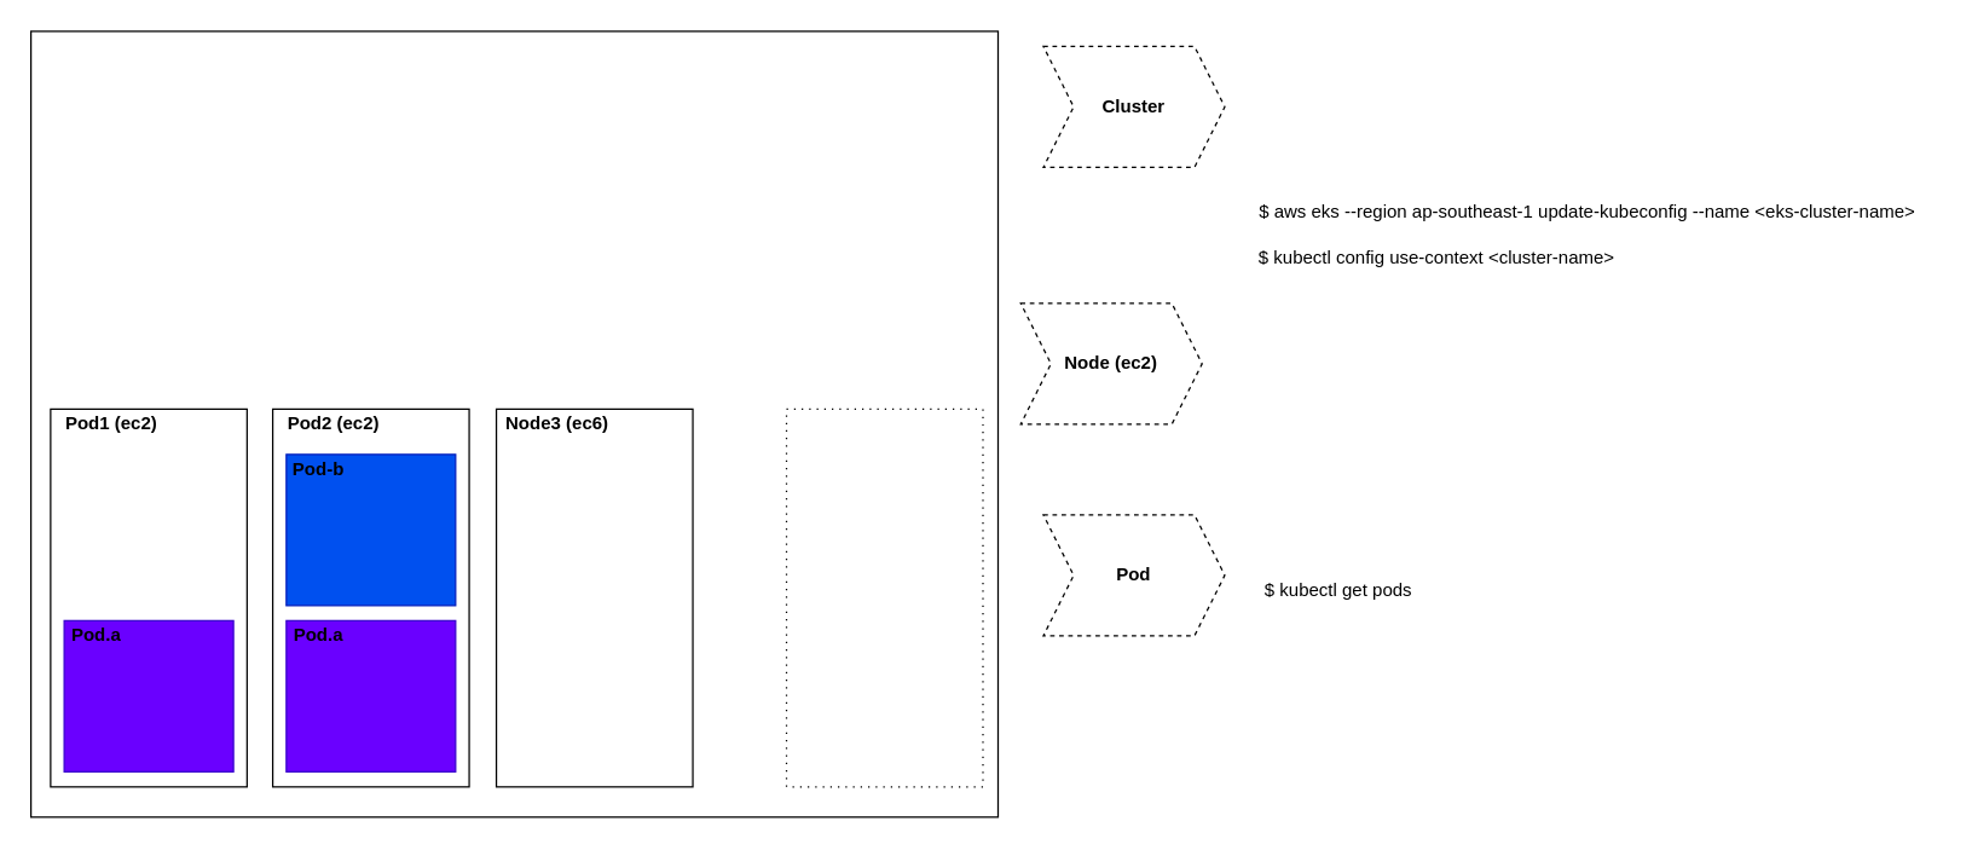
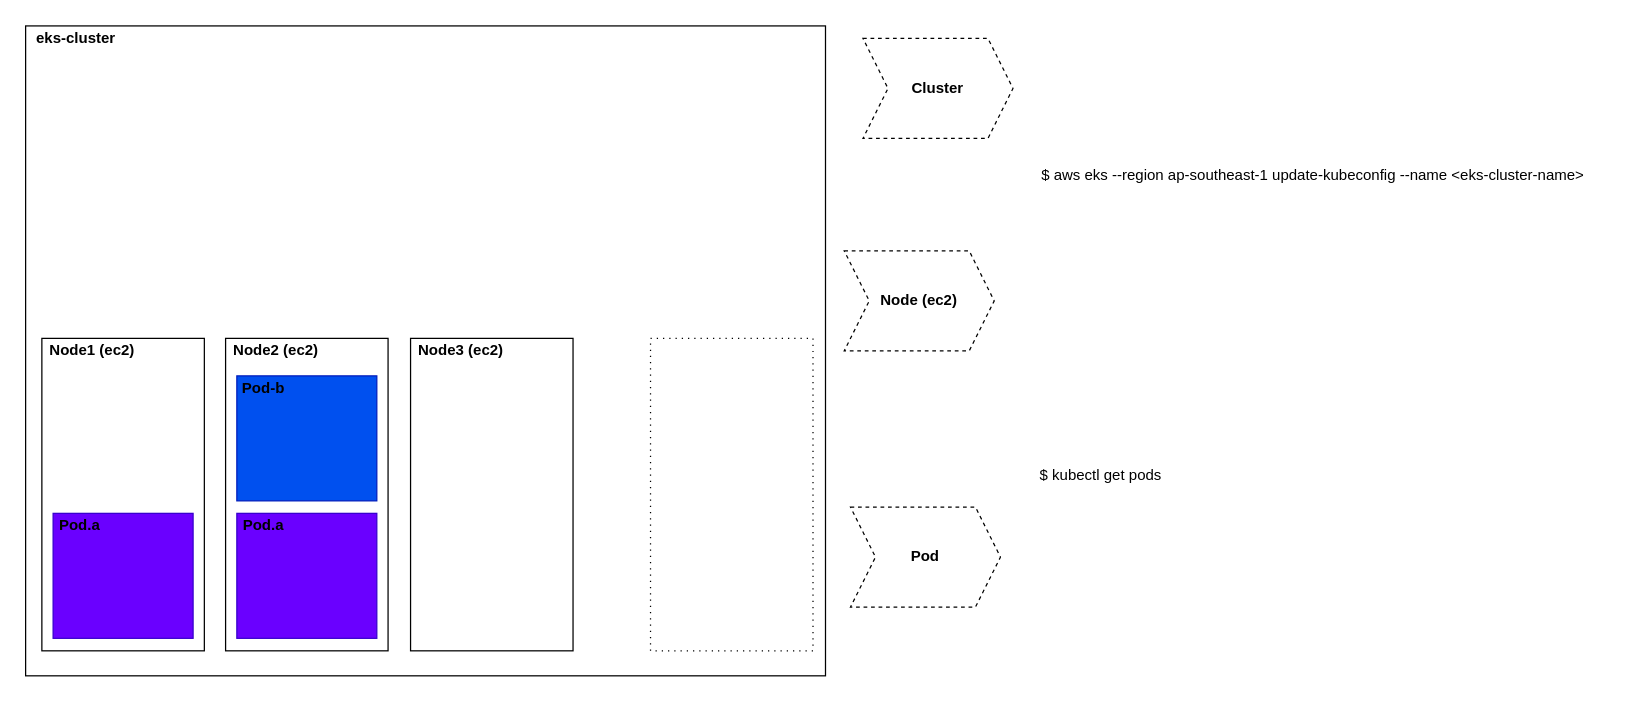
+ <mxCell id="3" value="eks-cluster" style="text;html=1;align=center;verticalAlign=middle;resizable=0;points=[];autosize=1;fontStyle=1" vertex="1" parent="1"><mxGeometry x="20" y="20" width="80" height="20" as="geometry" /></mxCell>
- <mxCell id="7" value="$ kubectl config use-context &amp;lt;cluster-name&amp;gt;" style="text;html=1;align=center;verticalAlign=middle;resizable=0;points=[];autosize=1;" vertex="1" parent="1"><mxGeometry x="825" y="160" width="250" height="20" as="geometry" /></mxCell>
- <mxCell id="13" value="&lt;b&gt;Pod1 (ec2)&lt;/b&gt;" style="text;html=1;align=center;verticalAlign=middle;resizable=0;points=[];autosize=1;" vertex="1" parent="1"><mxGeometry x="33" y="270" width="80" height="20" as="geometry" /></mxCell>
+ <mxCell id="13" value="&lt;b&gt;Node1 (ec2)&lt;/b&gt;" style="text;html=1;align=center;verticalAlign=middle;resizable=0;points=[];autosize=1;" vertex="1" parent="1"><mxGeometry x="33" y="270" width="80" height="20" as="geometry" /></mxCell>
- <mxCell id="12" value="&lt;b&gt;Pod2 (ec2)&lt;/b&gt;" style="text;html=1;align=center;verticalAlign=middle;resizable=0;points=[];autosize=1;" vertex="1" parent="1"><mxGeometry x="180" y="270" width="80" height="20" as="geometry" /></mxCell>
+ <mxCell id="12" value="&lt;b&gt;Node2 (ec2)&lt;/b&gt;" style="text;html=1;align=center;verticalAlign=middle;resizable=0;points=[];autosize=1;" vertex="1" parent="1"><mxGeometry x="180" y="270" width="80" height="20" as="geometry" /></mxCell>
- <mxCell id="14" value="&lt;b&gt;Node3 (ec6)&lt;/b&gt;" style="text;html=1;align=center;verticalAlign=middle;resizable=0;points=[];autosize=1;" vertex="1" parent="1"><mxGeometry x="328" y="270" width="80" height="20" as="geometry" /></mxCell>
+ <mxCell id="14" value="&lt;b&gt;Node3 (ec2)&lt;/b&gt;" style="text;html=1;align=center;verticalAlign=middle;resizable=0;points=[];autosize=1;" vertex="1" parent="1"><mxGeometry x="328" y="270" width="80" height="20" as="geometry" /></mxCell>
- <mxCell id="15" value="Pod" style="shape=step;perimeter=stepPerimeter;whiteSpace=wrap;html=1;fixedSize=1;dashed=1;fontStyle=1" vertex="1" parent="1"><mxGeometry x="690" y="340" width="120" height="80" as="geometry" /></mxCell>
+ <mxCell id="15" value="Pod" style="shape=step;perimeter=stepPerimeter;whiteSpace=wrap;html=1;fixedSize=1;dashed=1;fontStyle=1" vertex="1" parent="1"><mxGeometry x="680" y="405" width="120" height="80" as="geometry" /></mxCell>
- <mxCell id="16" value="$ kubectl get pods" style="text;html=1;align=center;verticalAlign=middle;resizable=0;points=[];autosize=1;" vertex="1" parent="1"><mxGeometry x="830" y="380" width="110" height="20" as="geometry" /></mxCell>
+ <mxCell id="16" value="$ kubectl get pods" style="text;html=1;align=center;verticalAlign=middle;resizable=0;points=[];autosize=1;" vertex="1" parent="1"><mxGeometry x="825" y="370" width="110" height="20" as="geometry" /></mxCell>
